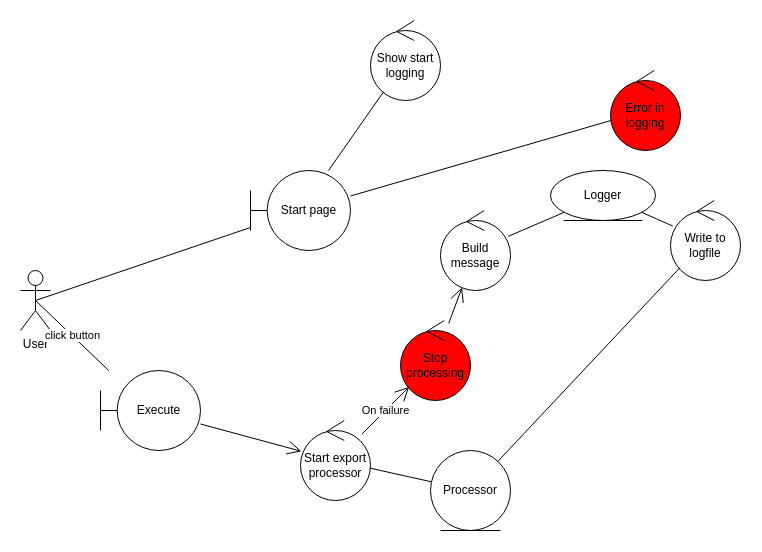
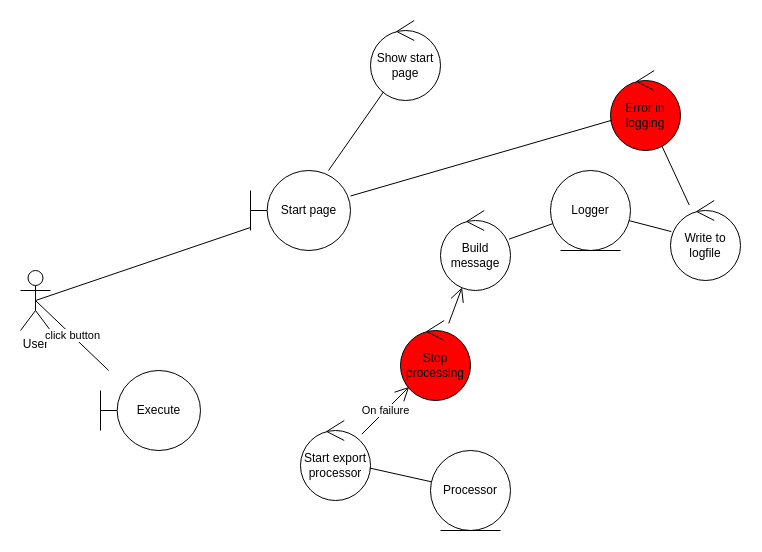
- <mxCell id="5" value="Show start logging" style="ellipse;shape=umlControl;whiteSpace=wrap;html=1;" vertex="1" parent="1"><mxGeometry x="370" y="20" width="70" height="80" as="geometry" /></mxCell>
+ <mxCell id="5" value="Show start page" style="ellipse;shape=umlControl;whiteSpace=wrap;html=1;" vertex="1" parent="1"><mxGeometry x="370" y="20" width="70" height="80" as="geometry" /></mxCell>
- <mxCell id="18" value="&lt;div&gt;Logger&lt;/div&gt;" style="ellipse;shape=umlEntity;whiteSpace=wrap;html=1;labelBackgroundColor=none;fillColor=#FFFFFF;" vertex="1" parent="1"><mxGeometry x="550" y="170" width="105" height="50" as="geometry" /></mxCell>
+ <mxCell id="18" value="&lt;div&gt;Logger&lt;/div&gt;" style="ellipse;shape=umlEntity;whiteSpace=wrap;html=1;labelBackgroundColor=none;fillColor=#FFFFFF;" vertex="1" parent="1"><mxGeometry x="550" y="170" width="80" height="80" as="geometry" /></mxCell>
- <mxCell id="22" value="" style="endArrow=none;html=1;" edge="1" parent="1" source="19" target="10"><mxGeometry relative="1" as="geometry"><mxPoint x="638.689" y="230.156" as="sourcePoint" /><mxPoint x="680.878" y="241.099" as="targetPoint" /></mxGeometry></mxCell>
+ <mxCell id="22" value="" style="endArrow=none;html=1;" edge="1" parent="1" source="19" target="21"><mxGeometry relative="1" as="geometry"><mxPoint x="638.689" y="230.156" as="sourcePoint" /><mxPoint x="680.878" y="241.099" as="targetPoint" /></mxGeometry></mxCell>
- <mxCell id="11" value="" style="endArrow=open;html=1;endFill=0;endSize=12;" edge="1" parent="1" source="7" target="9"><mxGeometry relative="1" as="geometry"><mxPoint x="115" y="300" as="sourcePoint" /><mxPoint x="225.878" y="467.812" as="targetPoint" /></mxGeometry></mxCell>
